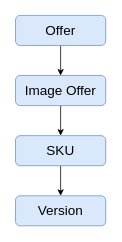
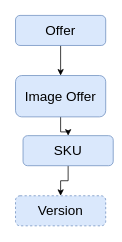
- <mxCell id="5" value="&lt;font style=&quot;font-size: 18px;&quot;&gt;Image Offer&lt;/font&gt;" style="rounded=1;whiteSpace=wrap;html=1;fillColor=#dae8fc;strokeColor=#6c8ebf;" vertex="1" parent="1"><mxGeometry x="20" y="100" width="120" height="40" as="geometry" /></mxCell>
+ <mxCell id="5" value="&lt;font style=&quot;font-size: 18px;&quot;&gt;Image Offer&lt;/font&gt;" style="rounded=1;whiteSpace=wrap;html=1;fillColor=#dae8fc;strokeColor=#6c8ebf;" vertex="1" parent="1"><mxGeometry x="20" y="100" width="120" height="55" as="geometry" /></mxCell>
- <mxCell id="7" value="&lt;font style=&quot;font-size: 18px;&quot;&gt;SKU&lt;/font&gt;" style="rounded=1;whiteSpace=wrap;html=1;fillColor=#dae8fc;strokeColor=#6c8ebf;" vertex="1" parent="1"><mxGeometry x="20" y="180" width="120" height="40" as="geometry" /></mxCell>
+ <mxCell id="7" value="&lt;font style=&quot;font-size: 18px;&quot;&gt;SKU&lt;/font&gt;" style="rounded=1;whiteSpace=wrap;html=1;fillColor=#dae8fc;strokeColor=#6c8ebf;" vertex="1" parent="1"><mxGeometry x="30" y="180" width="120" height="40" as="geometry" /></mxCell>
- <mxCell id="8" value="&lt;font style=&quot;font-size: 18px;&quot;&gt;Version&lt;/font&gt;" style="rounded=1;whiteSpace=wrap;html=1;fillColor=#dae8fc;strokeColor=#6c8ebf;" vertex="1" parent="1"><mxGeometry x="20" y="260" width="120" height="40" as="geometry" /></mxCell>
+ <mxCell id="8" value="&lt;font style=&quot;font-size: 18px;&quot;&gt;Version&lt;/font&gt;" style="rounded=1;whiteSpace=wrap;html=1;fillColor=#dae8fc;strokeColor=#6c8ebf;dashed=1;" vertex="1" parent="1"><mxGeometry x="20" y="260" width="120" height="40" as="geometry" /></mxCell>
